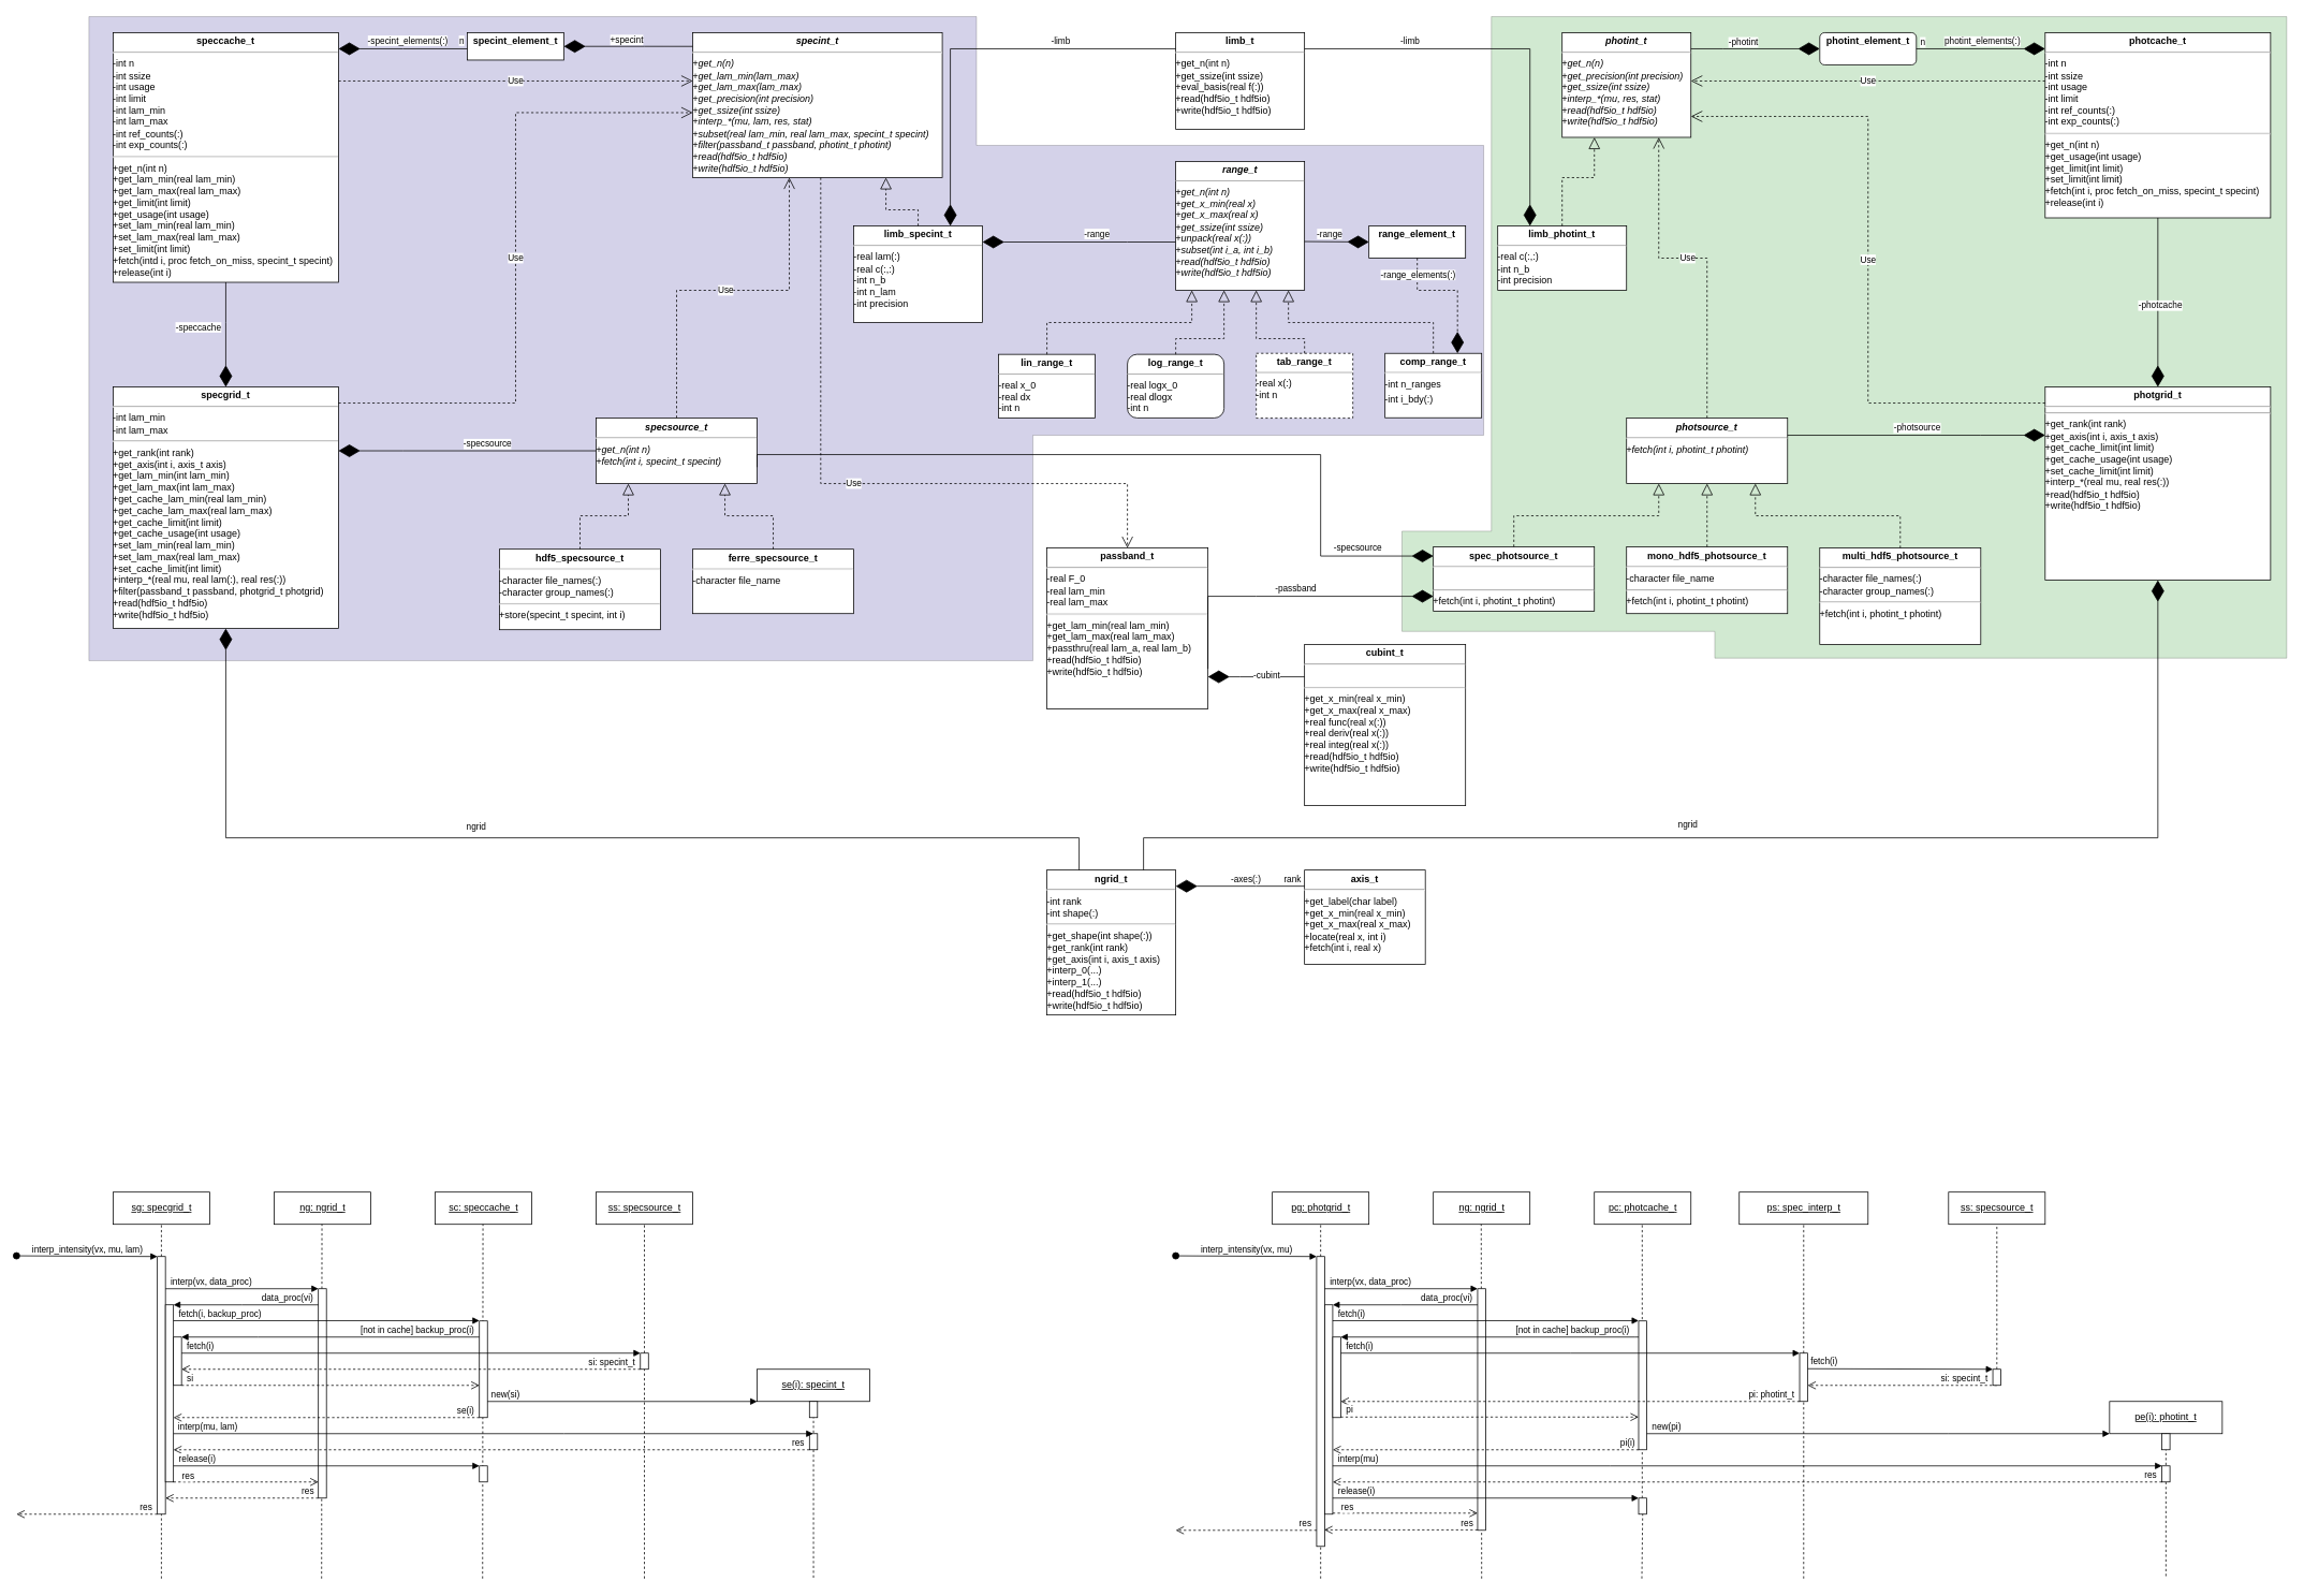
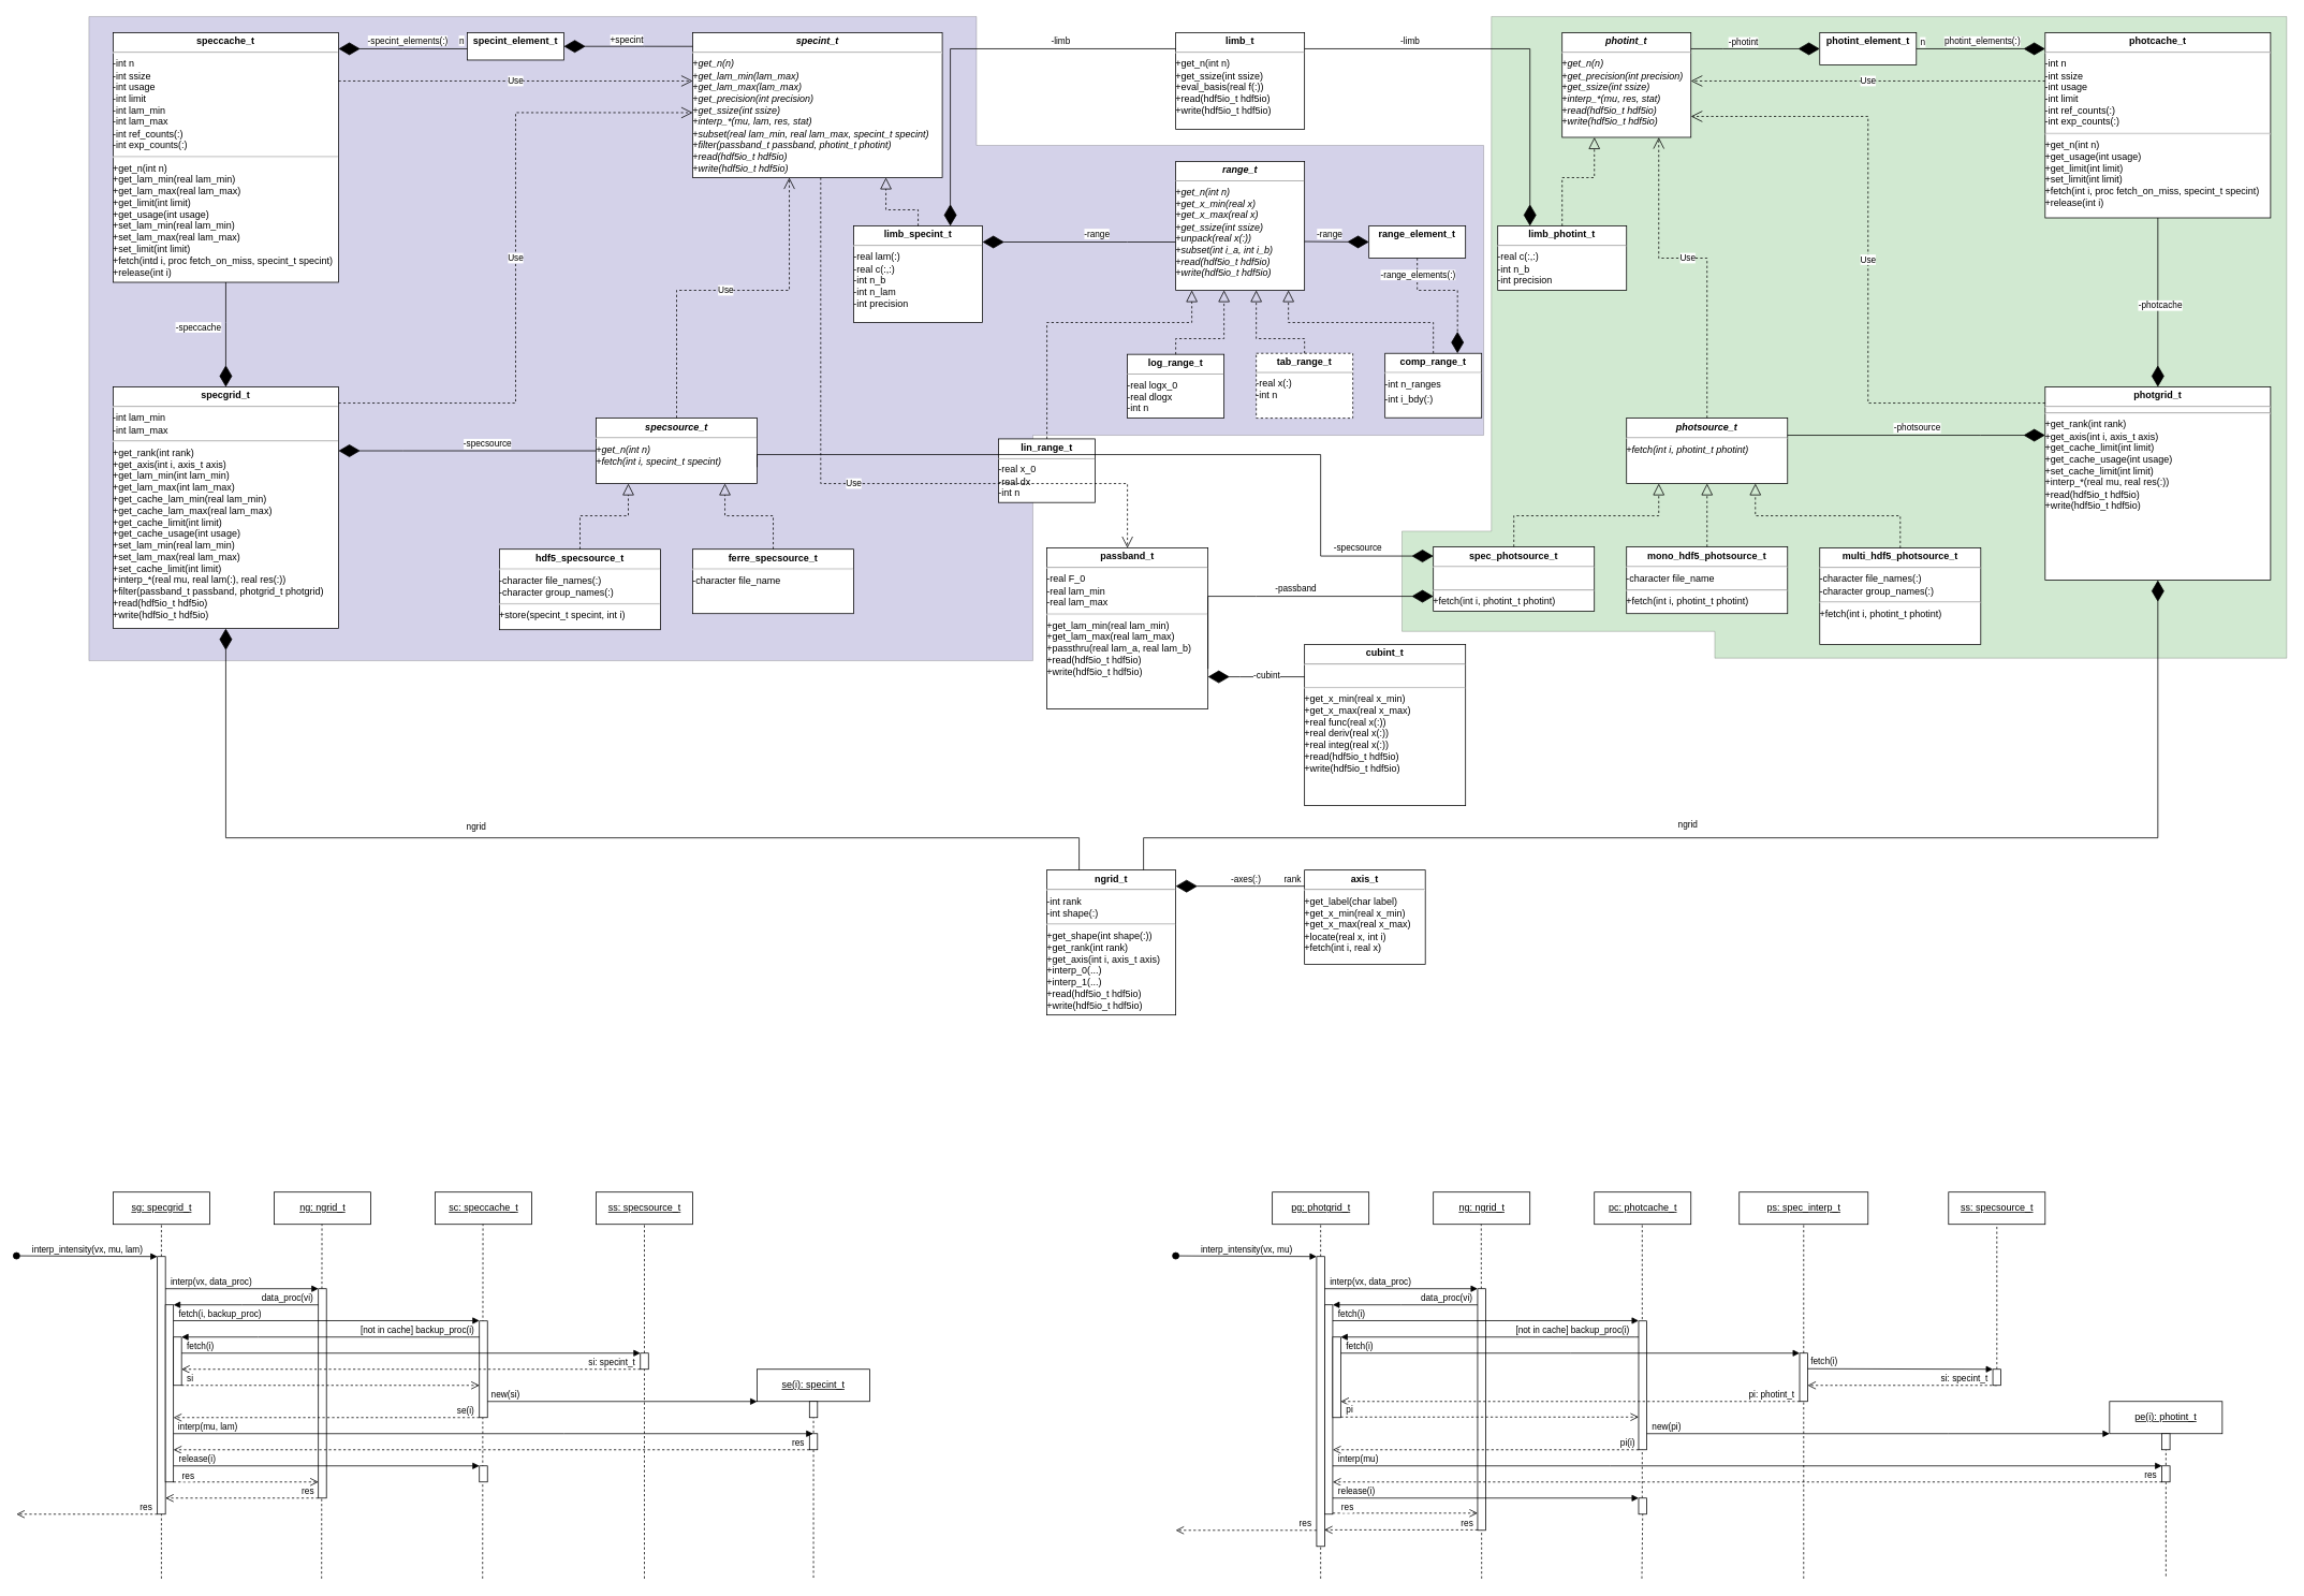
- <mxCell id="63" value="&lt;p style=&quot;margin: 0px ; margin-top: 4px ; text-align: center&quot;&gt;&lt;/p&gt;&lt;div style=&quot;height: 2px&quot;&gt;&lt;div style=&quot;text-align: center&quot;&gt;&lt;b&gt;photint_element_t&lt;/b&gt;&lt;/div&gt;&lt;br&gt;&lt;/div&gt;" style="verticalAlign=top;align=left;overflow=fill;fontSize=12;fontFamily=Helvetica;html=1;rounded=1;" parent="1" vertex="1"><mxGeometry x="2260" y="40" width="120" height="40" as="geometry" /></mxCell>
+ <mxCell id="63" value="&lt;p style=&quot;margin: 0px ; margin-top: 4px ; text-align: center&quot;&gt;&lt;/p&gt;&lt;div style=&quot;height: 2px&quot;&gt;&lt;div style=&quot;text-align: center&quot;&gt;&lt;b&gt;photint_element_t&lt;/b&gt;&lt;/div&gt;&lt;br&gt;&lt;/div&gt;" style="verticalAlign=top;align=left;overflow=fill;fontSize=12;fontFamily=Helvetica;html=1;" parent="1" vertex="1"><mxGeometry x="2260" y="40" width="120" height="40" as="geometry" /></mxCell>
- <mxCell id="35" value="&lt;p style=&quot;margin: 0px ; margin-top: 4px ; text-align: center&quot;&gt;&lt;b&gt;lin_range_t&lt;/b&gt;&lt;/p&gt;&lt;hr size=&quot;1&quot;&gt;&lt;div style=&quot;height: 2px&quot;&gt;-real x_0&lt;br&gt;-real dx&lt;br&gt;-int n&lt;/div&gt;" style="verticalAlign=top;align=left;overflow=fill;fontSize=12;fontFamily=Helvetica;html=1;" parent="1" vertex="1"><mxGeometry x="1240" y="439.5" width="120" height="79" as="geometry" /></mxCell>
+ <mxCell id="35" value="&lt;p style=&quot;margin: 0px ; margin-top: 4px ; text-align: center&quot;&gt;&lt;b&gt;lin_range_t&lt;/b&gt;&lt;/p&gt;&lt;hr size=&quot;1&quot;&gt;&lt;div style=&quot;height: 2px&quot;&gt;-real x_0&lt;br&gt;-real dx&lt;br&gt;-int n&lt;/div&gt;" style="verticalAlign=top;align=left;overflow=fill;fontSize=12;fontFamily=Helvetica;html=1;" parent="1" vertex="1"><mxGeometry x="1240" y="544.5" width="120" height="79" as="geometry" /></mxCell>
- <mxCell id="36" value="&lt;p style=&quot;margin: 0px ; margin-top: 4px ; text-align: center&quot;&gt;&lt;b&gt;log_range_t&lt;/b&gt;&lt;/p&gt;&lt;hr size=&quot;1&quot;&gt;&lt;div style=&quot;height: 2px&quot;&gt;-real logx_0&lt;br&gt;-real dlogx&lt;br&gt;-int n&lt;/div&gt;" style="verticalAlign=top;align=left;overflow=fill;fontSize=12;fontFamily=Helvetica;html=1;rounded=1;" parent="1" vertex="1"><mxGeometry x="1400" y="439.5" width="120" height="79" as="geometry" /></mxCell>
+ <mxCell id="36" value="&lt;p style=&quot;margin: 0px ; margin-top: 4px ; text-align: center&quot;&gt;&lt;b&gt;log_range_t&lt;/b&gt;&lt;/p&gt;&lt;hr size=&quot;1&quot;&gt;&lt;div style=&quot;height: 2px&quot;&gt;-real logx_0&lt;br&gt;-real dlogx&lt;br&gt;-int n&lt;/div&gt;" style="verticalAlign=top;align=left;overflow=fill;fontSize=12;fontFamily=Helvetica;html=1;" parent="1" vertex="1"><mxGeometry x="1400" y="439.5" width="120" height="79" as="geometry" /></mxCell>
